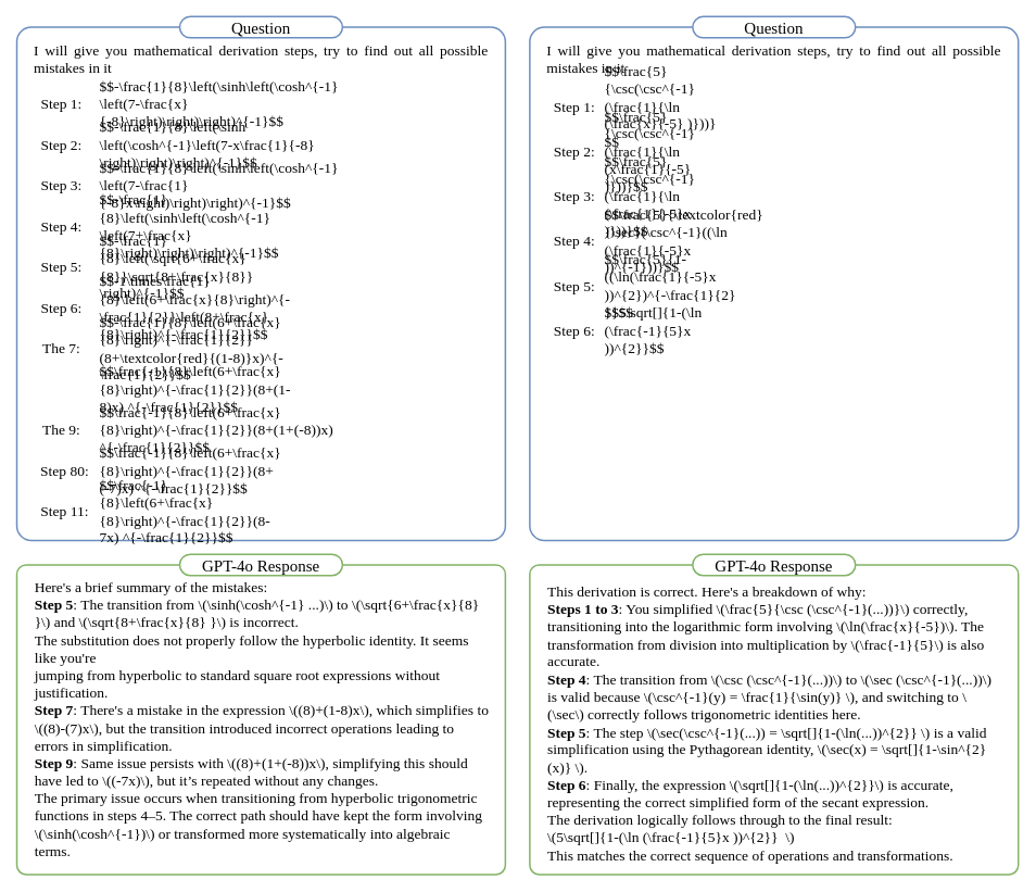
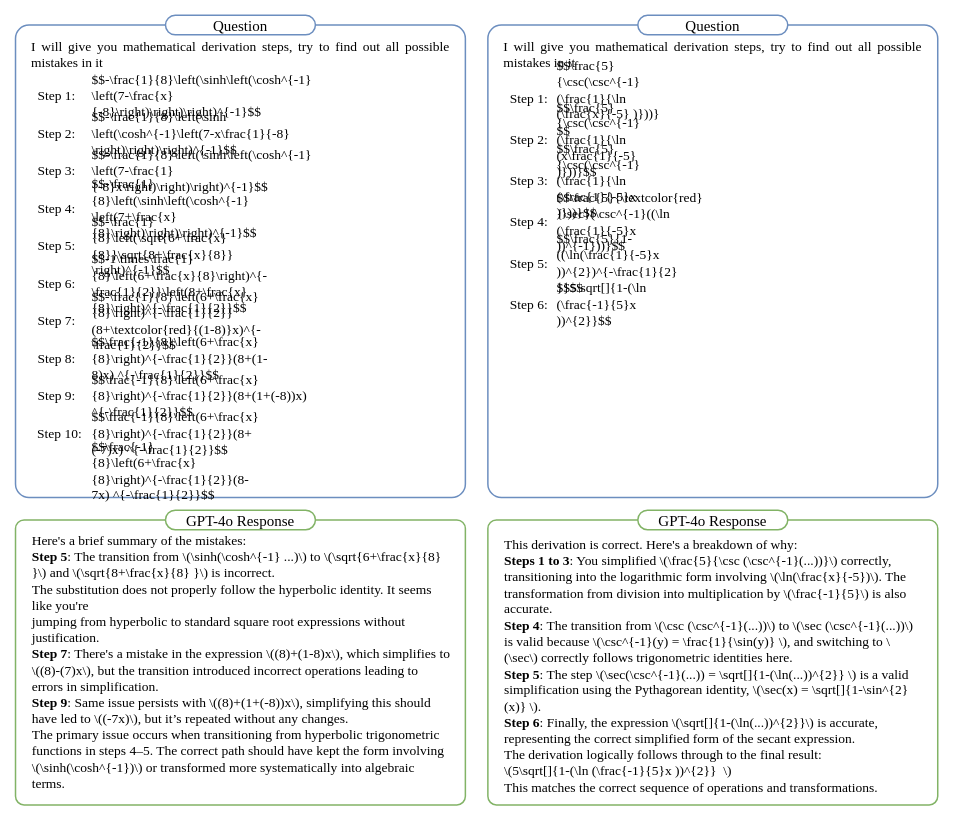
- <mxCell id="24" value="The 7:" style="text;align=center;verticalAlign=middle;rounded=0;whiteSpace=wrap;html=1;fontFamily=Times New Roman;fontSize=18;fontStyle=0" vertex="1" parent="1"><mxGeometry x="40" y="403" width="70" height="50" as="geometry" /></mxCell>
+ <mxCell id="24" value="Step 7:" style="text;align=center;verticalAlign=middle;rounded=0;whiteSpace=wrap;html=1;fontFamily=Times New Roman;fontSize=18;fontStyle=0" vertex="1" parent="1"><mxGeometry x="40" y="403" width="70" height="50" as="geometry" /></mxCell>
+ <mxCell id="23" value="Step 8:" style="text;align=center;verticalAlign=middle;rounded=0;whiteSpace=wrap;html=1;fontFamily=Times New Roman;fontSize=18;fontStyle=0" vertex="1" parent="1"><mxGeometry x="40" y="453" width="70" height="50" as="geometry" /></mxCell>
- <mxCell id="22" value="The 9:" style="text;align=center;verticalAlign=middle;rounded=0;whiteSpace=wrap;html=1;fontFamily=Times New Roman;fontSize=18;fontStyle=0" vertex="1" parent="1"><mxGeometry x="40" y="503" width="70" height="50" as="geometry" /></mxCell>
+ <mxCell id="22" value="Step 9:" style="text;align=center;verticalAlign=middle;rounded=0;whiteSpace=wrap;html=1;fontFamily=Times New Roman;fontSize=18;fontStyle=0" vertex="1" parent="1"><mxGeometry x="40" y="503" width="70" height="50" as="geometry" /></mxCell>
- <mxCell id="21" value="Step 80:" style="text;align=center;verticalAlign=middle;rounded=0;whiteSpace=wrap;html=1;fontFamily=Times New Roman;fontSize=18;fontStyle=0" vertex="1" parent="1"><mxGeometry x="44" y="553" width="70" height="50" as="geometry" /></mxCell>
+ <mxCell id="21" value="Step 10:" style="text;align=center;verticalAlign=middle;rounded=0;whiteSpace=wrap;html=1;fontFamily=Times New Roman;fontSize=18;fontStyle=0" vertex="1" parent="1"><mxGeometry x="44" y="553" width="70" height="50" as="geometry" /></mxCell>
- <mxCell id="20" value="Step 11:" style="text;align=center;verticalAlign=middle;rounded=0;whiteSpace=wrap;html=1;fontFamily=Times New Roman;fontSize=18;fontStyle=0" vertex="1" parent="1"><mxGeometry x="44" y="603" width="70" height="50" as="geometry" /></mxCell>
